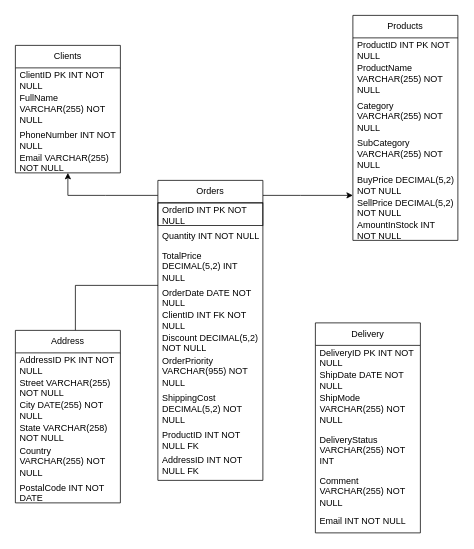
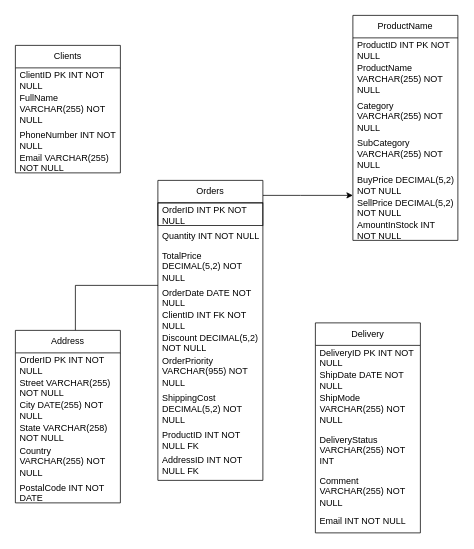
- <mxCell id="35" value="Products" style="swimlane;fontStyle=0;childLayout=stackLayout;horizontal=1;startSize=30;horizontalStack=0;resizeParent=1;resizeParentMax=0;resizeLast=0;collapsible=1;marginBottom=0;whiteSpace=wrap;html=1;" vertex="1" parent="1"><mxGeometry x="470" y="20" width="140" height="300" as="geometry" /></mxCell>
+ <mxCell id="35" value="ProductName" style="swimlane;fontStyle=0;childLayout=stackLayout;horizontal=1;startSize=30;horizontalStack=0;resizeParent=1;resizeParentMax=0;resizeLast=0;collapsible=1;marginBottom=0;whiteSpace=wrap;html=1;" vertex="1" parent="1"><mxGeometry x="470" y="20" width="140" height="300" as="geometry" /></mxCell>
- <mxCell id="3" value="" style="edgeStyle=orthogonalEdgeStyle;rounded=0;orthogonalLoop=1;jettySize=auto;html=1;fixDash=0;" edge="1" parent="1" source="5" target="30"><mxGeometry relative="1" as="geometry"><Array as="points"><mxPoint x="140" y="260" /><mxPoint x="140" y="260" /></Array></mxGeometry></mxCell>
- <mxCell id="8" value="TotalPrice DECIMAL(5,2) INT NULL" style="text;strokeColor=none;fillColor=none;align=left;verticalAlign=middle;spacingLeft=4;spacingRight=4;overflow=hidden;points=[[0,0.5],[1,0.5]];portConstraint=eastwest;rotatable=0;whiteSpace=wrap;html=1;" vertex="1" parent="5"><mxGeometry y="90" width="140" height="50" as="geometry" /></mxCell>
+ <mxCell id="8" value="TotalPrice DECIMAL(5,2) NOT NULL" style="text;strokeColor=none;fillColor=none;align=left;verticalAlign=middle;spacingLeft=4;spacingRight=4;overflow=hidden;points=[[0,0.5],[1,0.5]];portConstraint=eastwest;rotatable=0;whiteSpace=wrap;html=1;" vertex="1" parent="5"><mxGeometry y="90" width="140" height="50" as="geometry" /></mxCell>
- <mxCell id="24" value="AddressID PK INT NOT NULL" style="text;strokeColor=none;fillColor=none;align=left;verticalAlign=middle;spacingLeft=4;spacingRight=4;overflow=hidden;points=[[0,0.5],[1,0.5]];portConstraint=eastwest;rotatable=0;whiteSpace=wrap;html=1;" vertex="1" parent="23"><mxGeometry y="30" width="140" height="30" as="geometry" /></mxCell>
+ <mxCell id="24" value="OrderID PK INT NOT NULL" style="text;strokeColor=none;fillColor=none;align=left;verticalAlign=middle;spacingLeft=4;spacingRight=4;overflow=hidden;points=[[0,0.5],[1,0.5]];portConstraint=eastwest;rotatable=0;whiteSpace=wrap;html=1;" vertex="1" parent="23"><mxGeometry y="30" width="140" height="30" as="geometry" /></mxCell>
